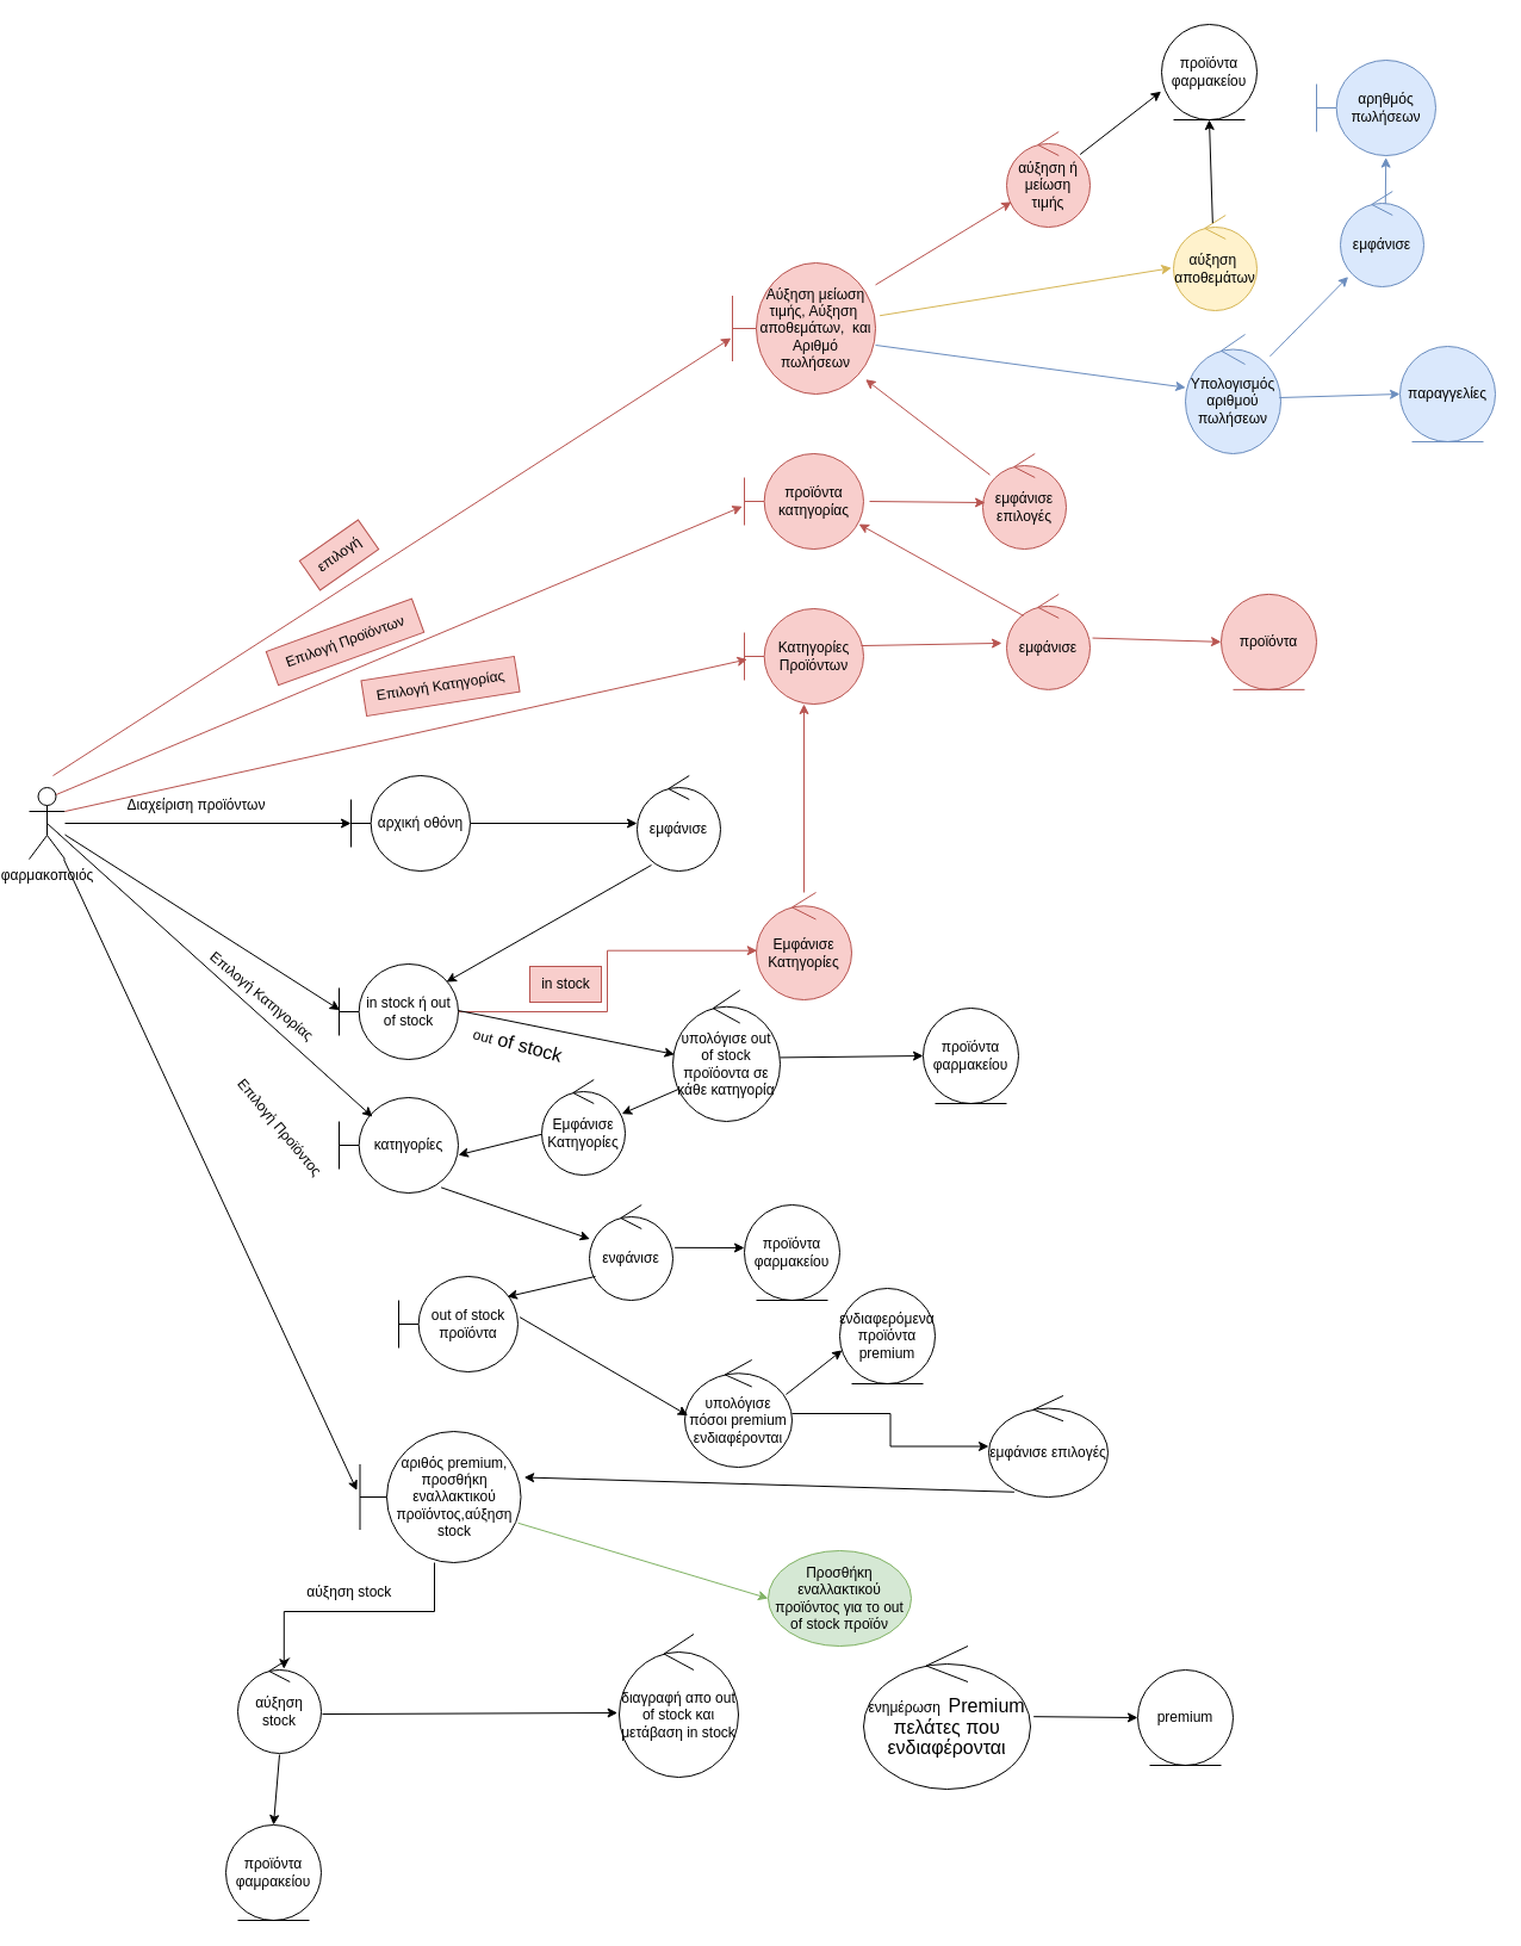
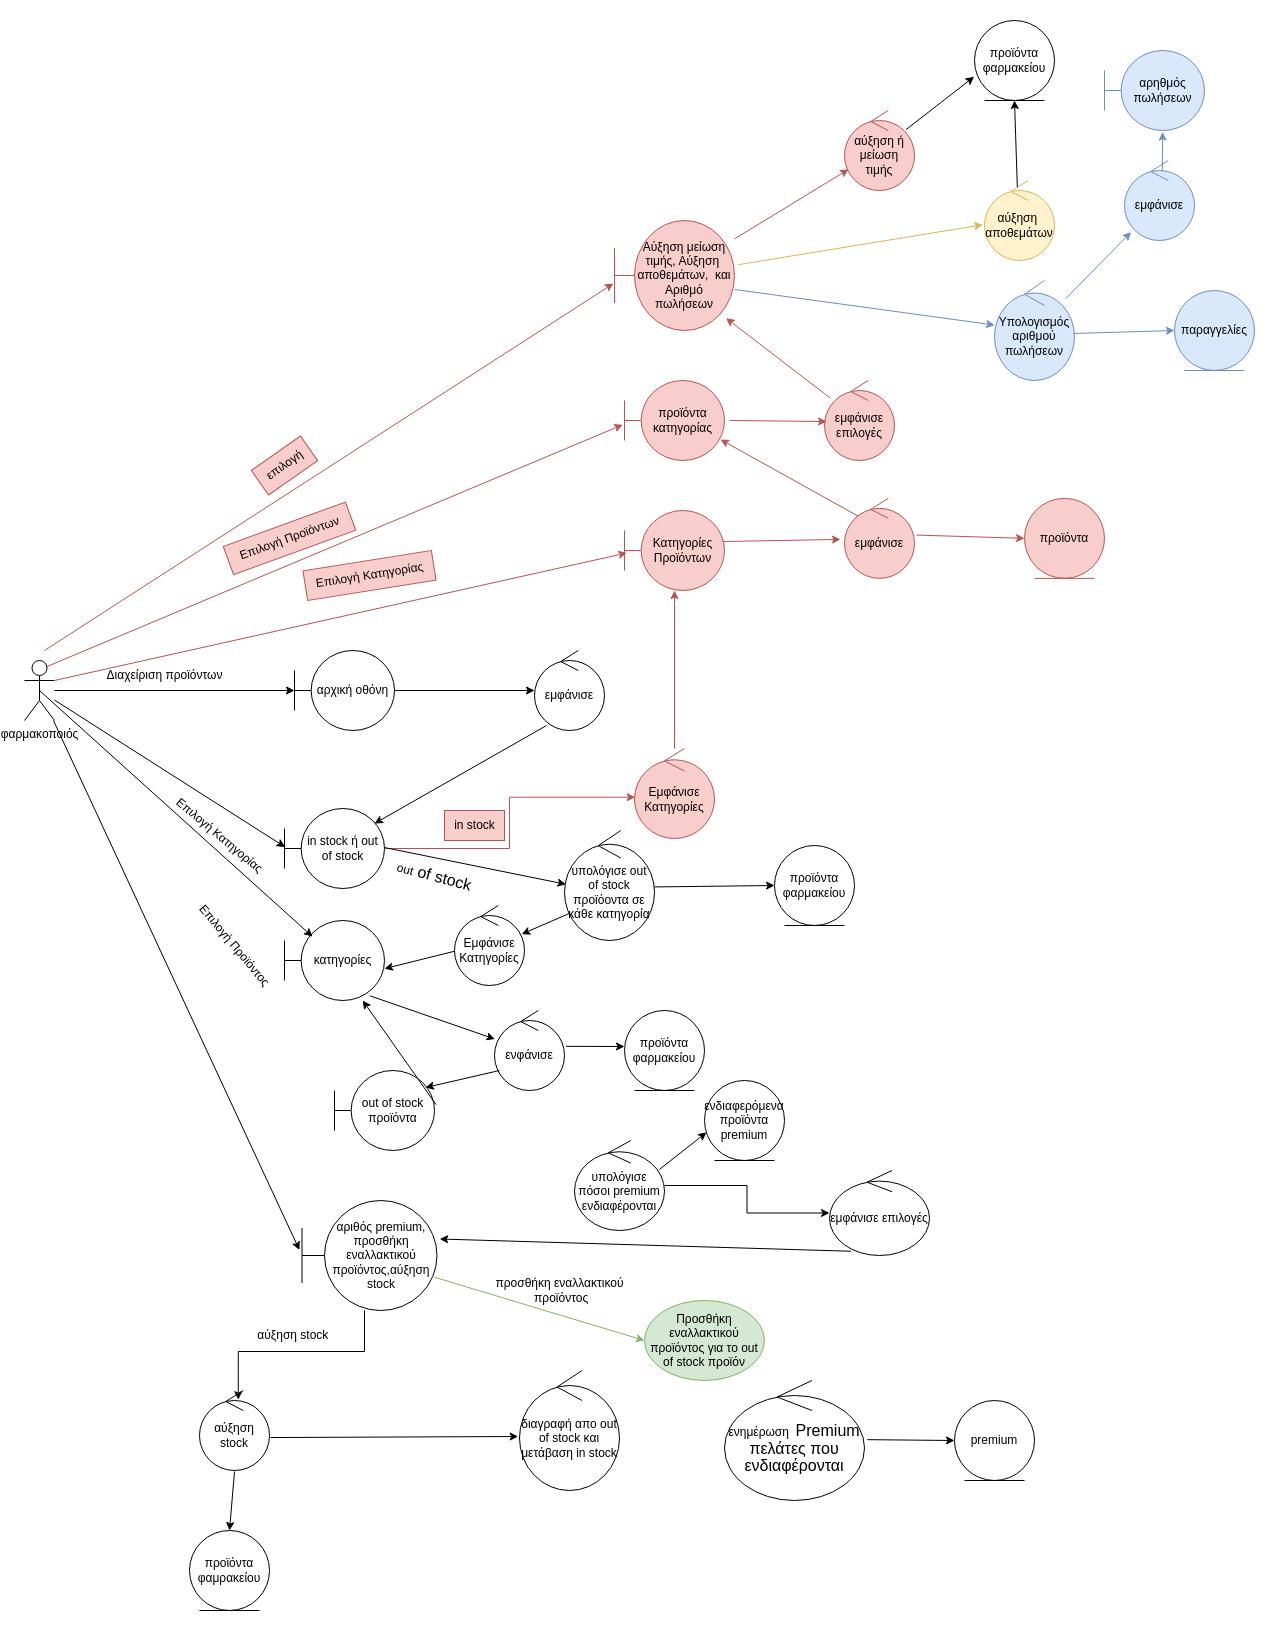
- <mxCell id="69" value="" style="endArrow=classic;html=1;rounded=0;exitX=1.016;exitY=0.427;exitDx=0;exitDy=0;exitPerimeter=0;entryX=0.029;entryY=0.518;entryDx=0;entryDy=0;entryPerimeter=0;" parent="1" source="12" target="16" edge="1"><mxGeometry width="50" height="50" relative="1" as="geometry"><mxPoint x="420" y="1380" as="sourcePoint" /><mxPoint x="470" y="1330" as="targetPoint" /></mxGeometry></mxCell>
+ <mxCell id="69" value="" style="endArrow=classic;html=1;rounded=0;exitX=1.016;exitY=0.427;exitDx=0;exitDy=0;exitPerimeter=0;" parent="1" source="12" target="71" edge="1"><mxGeometry width="50" height="50" relative="1" as="geometry"><mxPoint x="420" y="1380" as="sourcePoint" /><mxPoint x="470" y="1330" as="targetPoint" /></mxGeometry></mxCell>
+ <mxCell id="66" value="προσθήκη εναλλακτικού&lt;br&gt;&amp;nbsp;προϊόντος" style="text;html=1;align=center;verticalAlign=middle;resizable=0;points=[];autosize=1;strokeColor=none;fillColor=none;" parent="1" vertex="1"><mxGeometry x="480" y="1270" width="150" height="40" as="geometry" /></mxCell>
